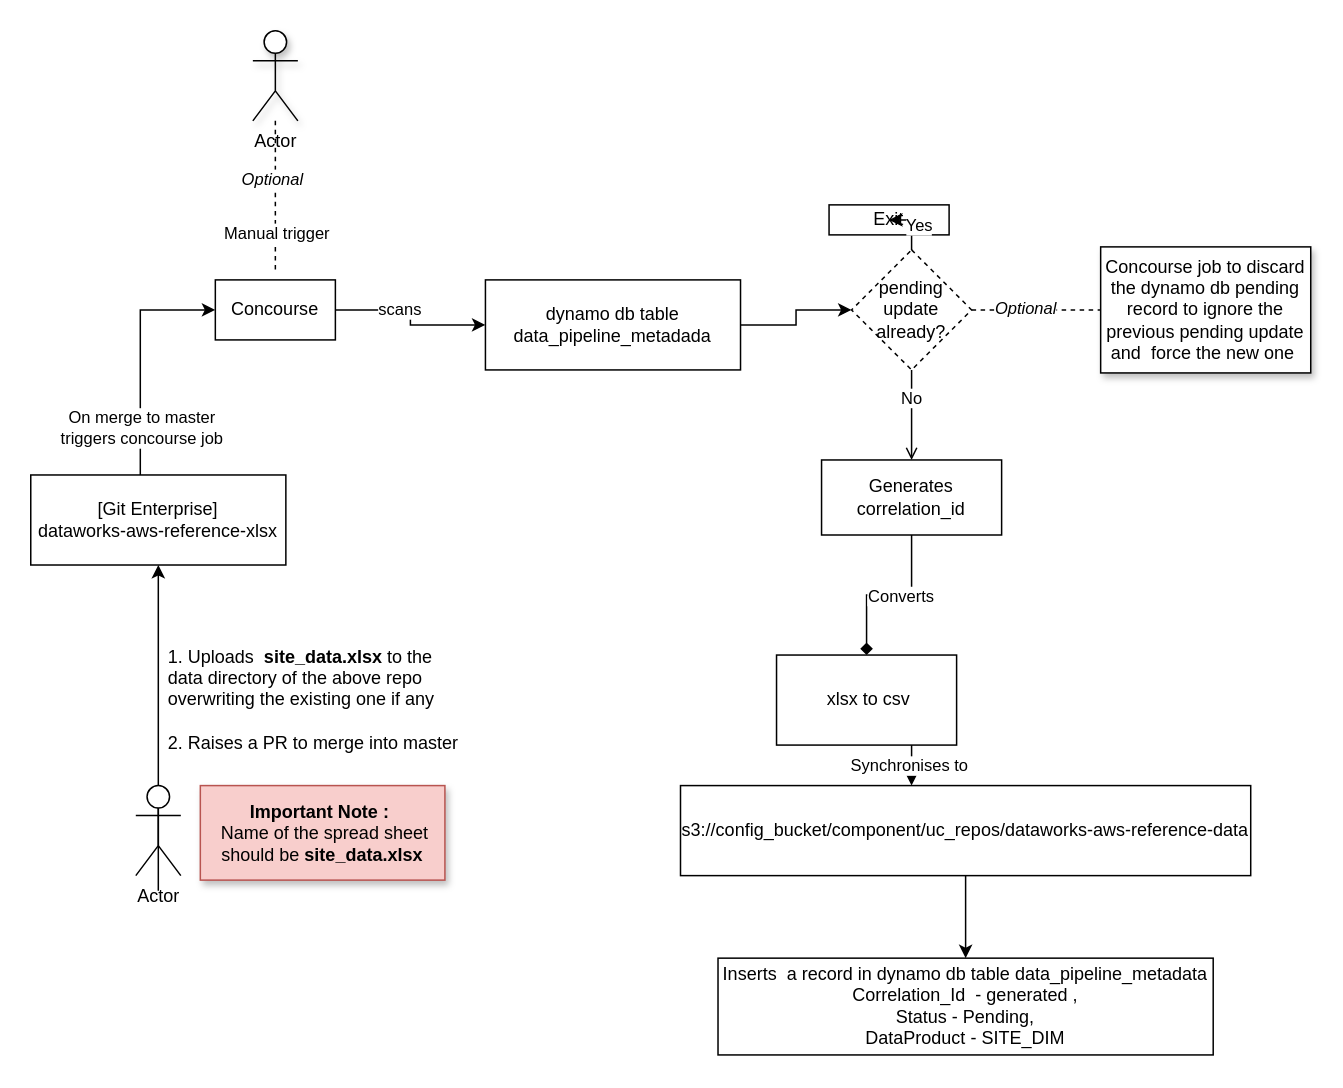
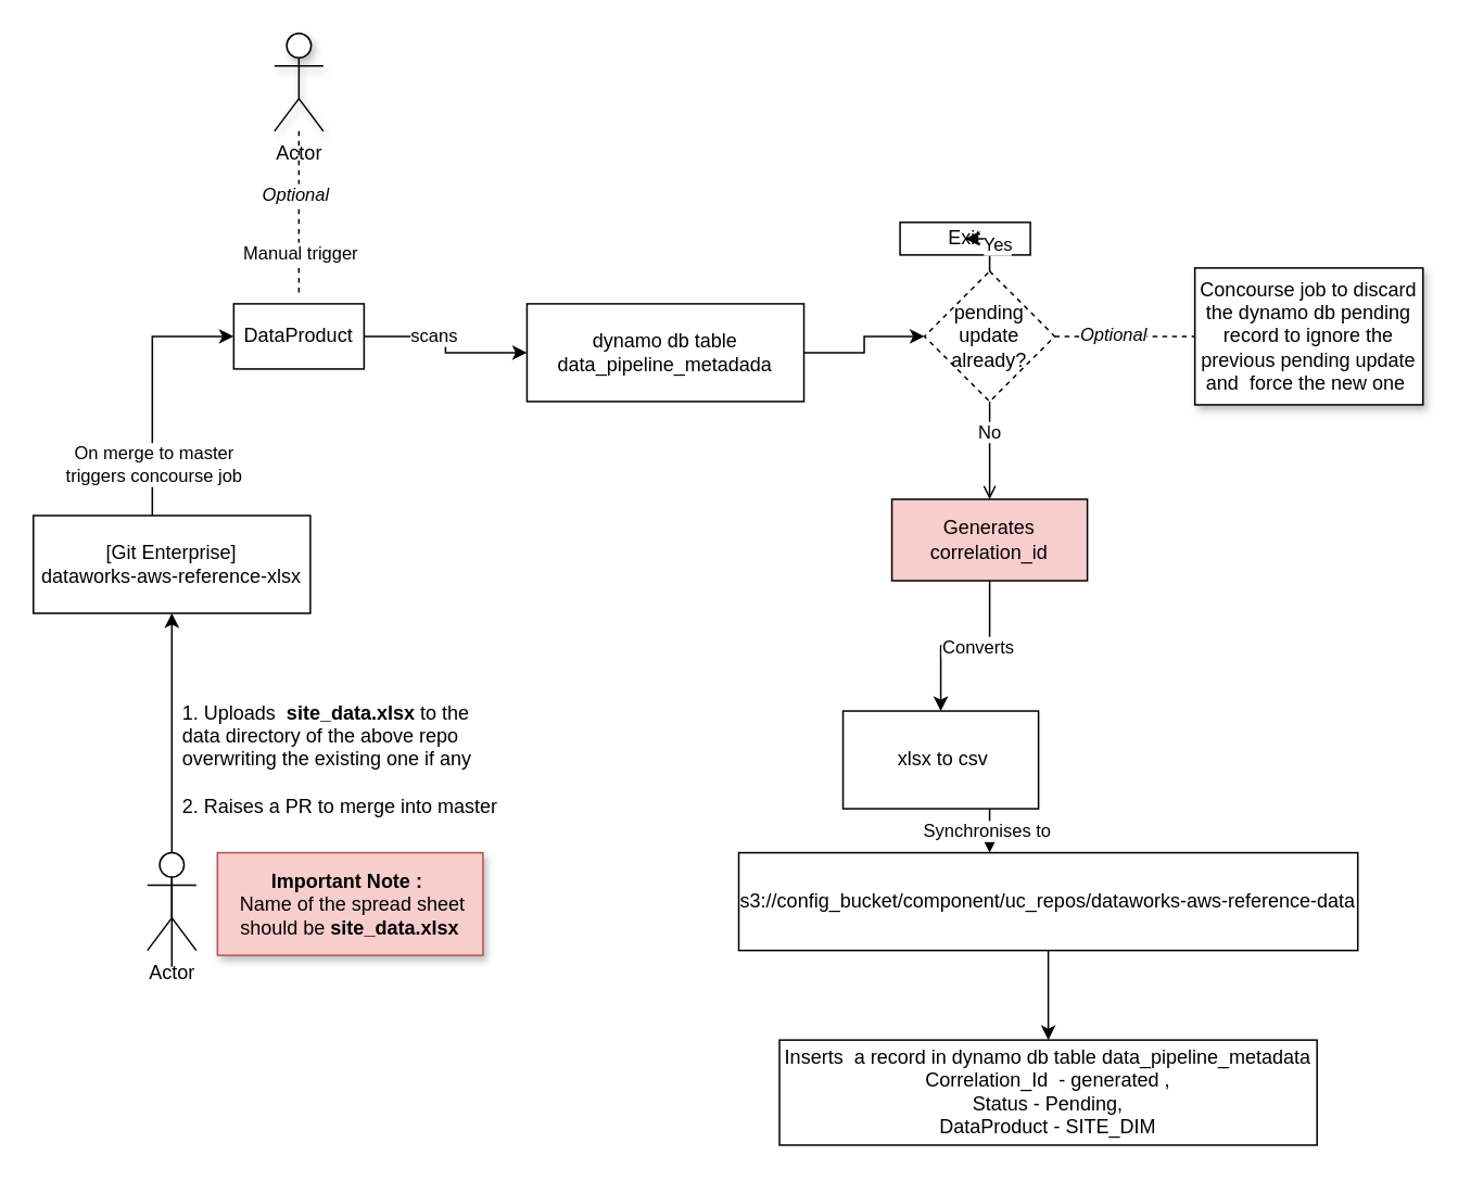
- <mxCell id="18" value="Concourse" style="rounded=0;whiteSpace=wrap;html=1;" vertex="1" parent="1"><mxGeometry x="143" y="186" width="80" height="40" as="geometry" /></mxCell>
+ <mxCell id="18" value="DataProduct" style="rounded=0;whiteSpace=wrap;html=1;" vertex="1" parent="1"><mxGeometry x="143" y="186" width="80" height="40" as="geometry" /></mxCell>
- <mxCell id="23" value="Generates correlation_id" style="rounded=0;whiteSpace=wrap;html=1;" vertex="1" parent="1"><mxGeometry x="547" y="306" width="120" height="50" as="geometry" /></mxCell>
+ <mxCell id="23" value="Generates correlation_id" style="rounded=0;whiteSpace=wrap;html=1;fillColor=#f8cecc;" vertex="1" parent="1"><mxGeometry x="547" y="306" width="120" height="50" as="geometry" /></mxCell>
- <mxCell id="21" value="" style="edgeStyle=orthogonalEdgeStyle;rounded=0;orthogonalLoop=1;jettySize=auto;html=1;endArrow=diamond;" edge="1" parent="1" source="23" target="25"><mxGeometry relative="1" as="geometry" /></mxCell>
+ <mxCell id="21" value="" style="edgeStyle=orthogonalEdgeStyle;rounded=0;orthogonalLoop=1;jettySize=auto;html=1;" edge="1" parent="1" source="23" target="25"><mxGeometry relative="1" as="geometry" /></mxCell>
